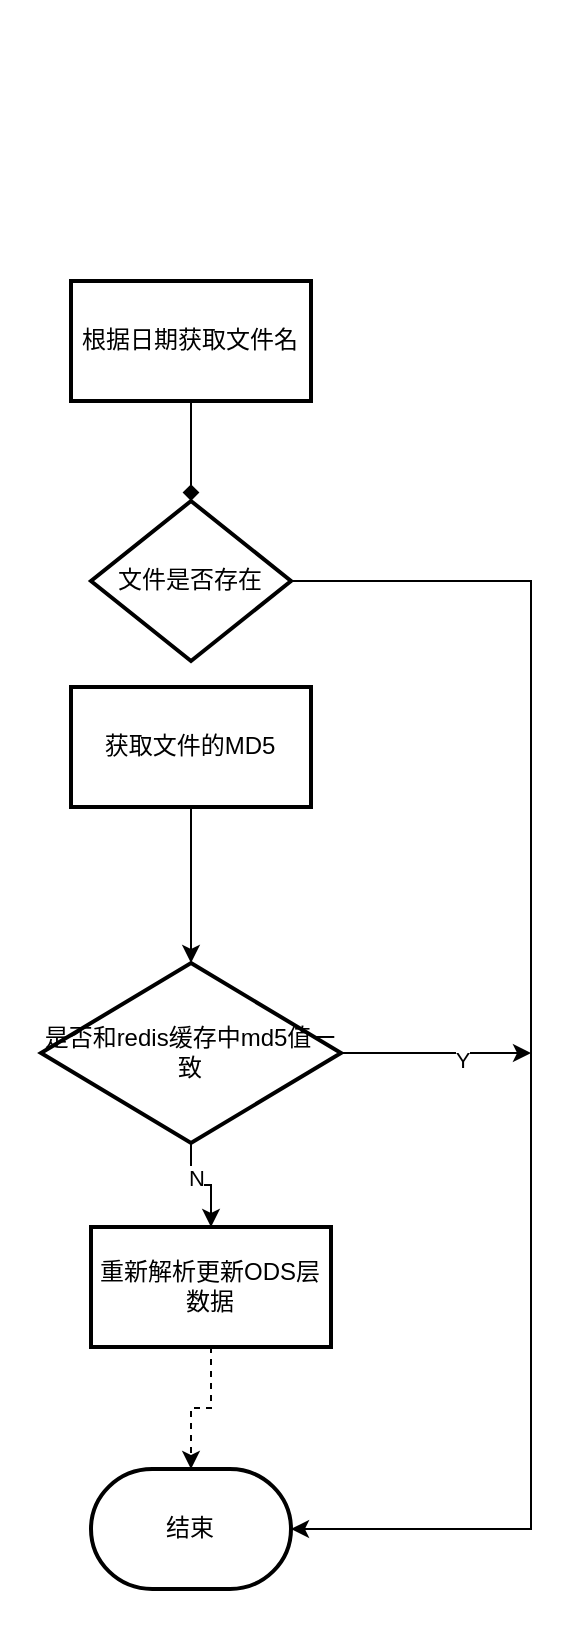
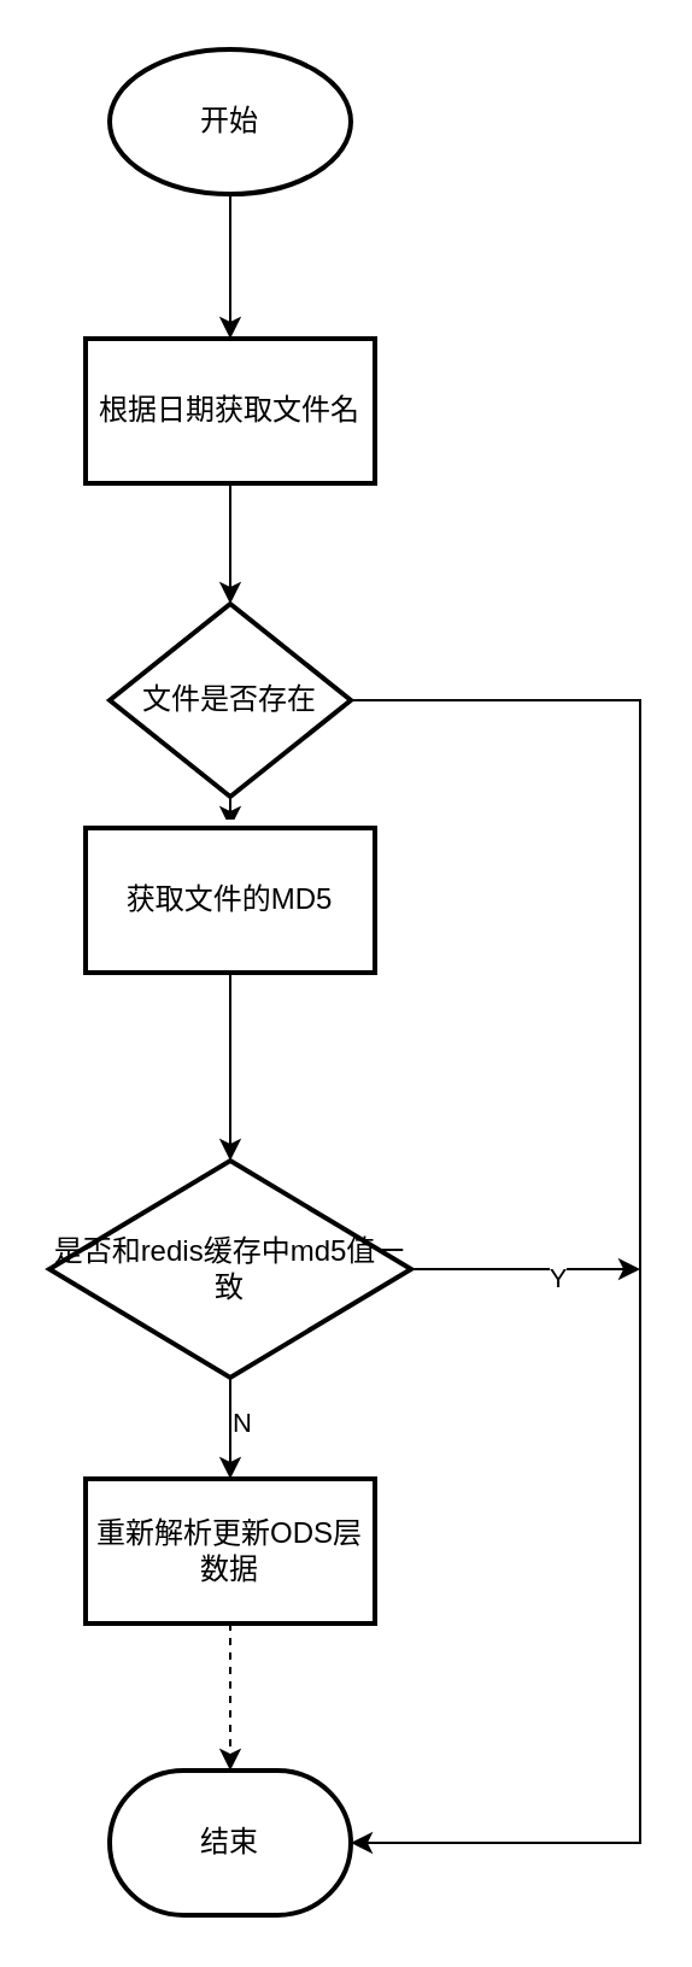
+ <mxCell id="3" value="开始" style="strokeWidth=2;html=1;shape=mxgraph.flowchart.start_1;whiteSpace=wrap;" vertex="1" parent="1"><mxGeometry x="45" y="20" width="100" height="60" as="geometry" /></mxCell>
+ <mxCell id="2" value="" style="edgeStyle=orthogonalEdgeStyle;rounded=0;orthogonalLoop=1;jettySize=auto;html=1;" edge="1" parent="1" source="3" target="5"><mxGeometry relative="1" as="geometry" /></mxCell>
- <mxCell id="4" value="" style="edgeStyle=orthogonalEdgeStyle;rounded=0;orthogonalLoop=1;jettySize=auto;html=1;endArrow=diamond;" edge="1" parent="1" source="5" target="9"><mxGeometry relative="1" as="geometry" /></mxCell>
+ <mxCell id="4" value="" style="edgeStyle=orthogonalEdgeStyle;rounded=0;orthogonalLoop=1;jettySize=auto;html=1;" edge="1" parent="1" source="5" target="9"><mxGeometry relative="1" as="geometry" /></mxCell>
+ <mxCell id="6" value="" style="edgeStyle=orthogonalEdgeStyle;rounded=0;orthogonalLoop=1;jettySize=auto;html=1;" edge="1" parent="1" source="9" target="11"><mxGeometry relative="1" as="geometry" /></mxCell>
+ <mxCell id="7" value="Y" style="edgeLabel;html=1;align=center;verticalAlign=middle;resizable=0;points=[];" vertex="1" connectable="0" parent="6"><mxGeometry x="-0.254" relative="1" as="geometry"><mxPoint as="offset" /></mxGeometry></mxCell>
- <mxCell id="18" value="重新解析更新ODS层数据" style="whiteSpace=wrap;html=1;strokeWidth=2;" vertex="1" parent="1"><mxGeometry x="45" y="613" width="120" height="60" as="geometry" /></mxCell>
+ <mxCell id="18" value="重新解析更新ODS层数据" style="whiteSpace=wrap;html=1;strokeWidth=2;" vertex="1" parent="1"><mxGeometry x="35" y="613" width="120" height="60" as="geometry" /></mxCell>
